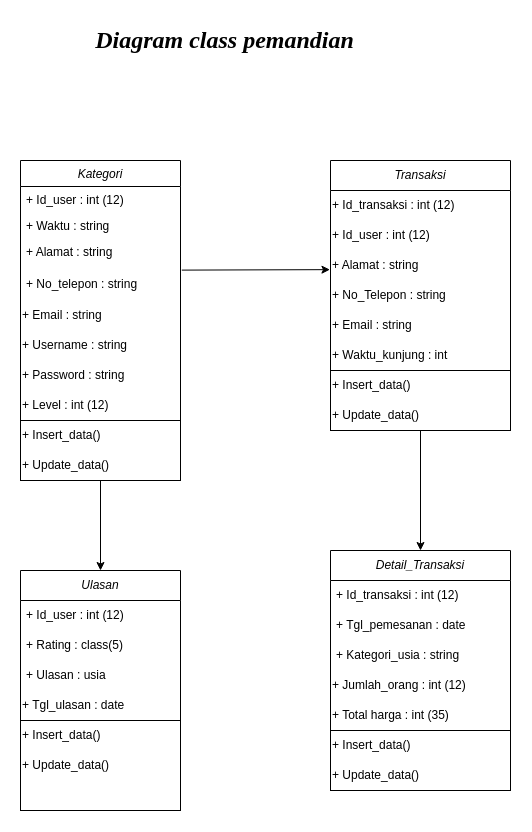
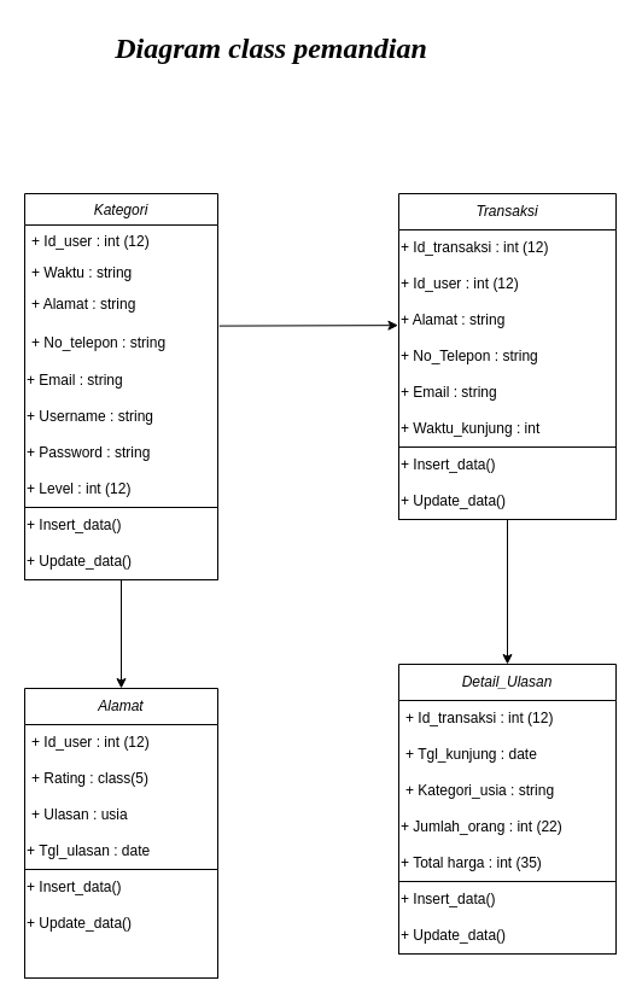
- <mxCell id="20" value="Detail_Transaksi" style="swimlane;fontStyle=2;childLayout=stackLayout;horizontal=1;startSize=30;horizontalStack=0;resizeParent=1;resizeParentMax=0;resizeLast=0;collapsible=1;marginBottom=0;whiteSpace=wrap;html=1;" parent="1" vertex="1"><mxGeometry x="330" y="550" width="180" height="180" as="geometry" /></mxCell>
+ <mxCell id="20" value="Detail_Ulasan" style="swimlane;fontStyle=2;childLayout=stackLayout;horizontal=1;startSize=30;horizontalStack=0;resizeParent=1;resizeParentMax=0;resizeLast=0;collapsible=1;marginBottom=0;whiteSpace=wrap;html=1;" parent="1" vertex="1"><mxGeometry x="330" y="550" width="180" height="180" as="geometry" /></mxCell>
- <mxCell id="26" value="&lt;i&gt;Ulasan&lt;/i&gt;" style="swimlane;fontStyle=0;childLayout=stackLayout;horizontal=1;startSize=30;horizontalStack=0;resizeParent=1;resizeParentMax=0;resizeLast=0;collapsible=1;marginBottom=0;whiteSpace=wrap;html=1;align=center;" parent="1" vertex="1"><mxGeometry x="20" y="570" width="160" height="150" as="geometry" /></mxCell>
+ <mxCell id="26" value="&lt;i&gt;Alamat&lt;/i&gt;" style="swimlane;fontStyle=0;childLayout=stackLayout;horizontal=1;startSize=30;horizontalStack=0;resizeParent=1;resizeParentMax=0;resizeLast=0;collapsible=1;marginBottom=0;whiteSpace=wrap;html=1;align=center;" parent="1" vertex="1"><mxGeometry x="20" y="570" width="160" height="150" as="geometry" /></mxCell>
- <mxCell id="22" value="+ Tgl_pemesanan : date" style="text;strokeColor=none;fillColor=none;align=left;verticalAlign=middle;spacingLeft=4;spacingRight=4;overflow=hidden;points=[[0,0.5],[1,0.5]];portConstraint=eastwest;rotatable=0;whiteSpace=wrap;html=1;" parent="20" vertex="1"><mxGeometry y="60" width="180" height="30" as="geometry" /></mxCell>
+ <mxCell id="22" value="+ Tgl_kunjung : date" style="text;strokeColor=none;fillColor=none;align=left;verticalAlign=middle;spacingLeft=4;spacingRight=4;overflow=hidden;points=[[0,0.5],[1,0.5]];portConstraint=eastwest;rotatable=0;whiteSpace=wrap;html=1;" parent="20" vertex="1"><mxGeometry y="60" width="180" height="30" as="geometry" /></mxCell>
- <mxCell id="24" value="+ Jumlah_orang : int (12)" style="text;html=1;align=left;verticalAlign=middle;resizable=0;points=[];autosize=1;strokeColor=none;fillColor=none;" parent="20" vertex="1"><mxGeometry y="120" width="180" height="30" as="geometry" /></mxCell>
+ <mxCell id="24" value="+ Jumlah_orang : int (22)" style="text;html=1;align=left;verticalAlign=middle;resizable=0;points=[];autosize=1;strokeColor=none;fillColor=none;" parent="20" vertex="1"><mxGeometry y="120" width="180" height="30" as="geometry" /></mxCell>
